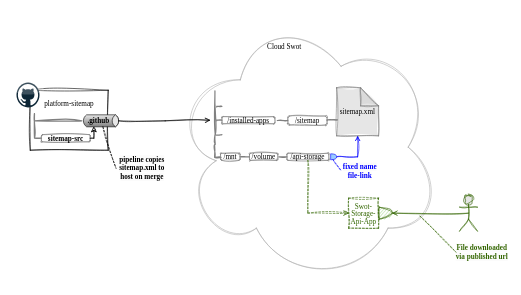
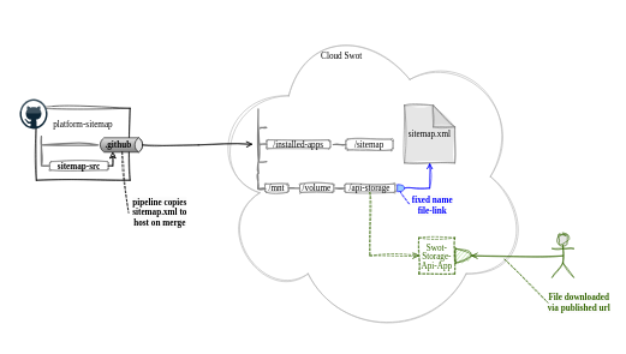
- <mxCell id="33" value="" style="edgeStyle=orthogonalEdgeStyle;rounded=0;endArrow=none;dashed=0;html=1;strokeColor=#808080;strokeWidth=2;sketch=1;hachureGap=4;jiggle=2;curveFitting=1;fontFamily=Architects Daughter;fontSource=https%3A%2F%2Ffonts.googleapis.com%2Fcss%3Ffamily%3DArchitects%2BDaughter;fontSize=16;exitX=0.019;exitY=0.669;exitDx=0;exitDy=0;entryX=1;entryY=0.5;entryDx=0;entryDy=0;exitPerimeter=0;" parent="1" source="30" target="20" edge="1"><mxGeometry relative="1" as="geometry"><mxPoint x="555.68" y="199" as="sourcePoint" /><mxPoint x="547.01" y="200" as="targetPoint" /></mxGeometry></mxCell>
- <mxCell id="34" value="&lt;p style=&quot;line-height: 120%;&quot;&gt;&lt;span style=&quot;color: rgb(0, 0, 0); font-family: &amp;quot;Architects Daughter&amp;quot;; font-style: normal; font-variant-ligatures: normal; font-variant-caps: normal; font-weight: 700; letter-spacing: normal; orphans: 2; text-indent: 0px; text-transform: none; widows: 2; word-spacing: 0px; -webkit-text-stroke-width: 0px; background-color: rgb(251, 251, 251); text-decoration-thickness: initial; text-decoration-style: initial; text-decoration-color: initial; float: none; display: inline !important;&quot;&gt;&lt;font style=&quot;font-size: 12px;&quot;&gt;pipeline copies sitemap.xml to host on merge&lt;/font&gt;&lt;/span&gt;&lt;/p&gt;" style="text;whiteSpace=wrap;html=1;fontSize=12;fontFamily=Architects Daughter;verticalAlign=middle;align=center;spacing=0;" parent="1" vertex="1"><mxGeometry x="193" y="260" width="87" height="40" as="geometry" /></mxCell>
+ <mxCell id="34" value="&lt;p style=&quot;line-height: 120%;&quot;&gt;&lt;span style=&quot;color: rgb(0, 0, 0); font-family: &amp;quot;Architects Daughter&amp;quot;; font-style: normal; font-variant-ligatures: normal; font-variant-caps: normal; font-weight: 700; letter-spacing: normal; orphans: 2; text-indent: 0px; text-transform: none; widows: 2; word-spacing: 0px; -webkit-text-stroke-width: 0px; background-color: rgb(251, 251, 251); text-decoration-thickness: initial; text-decoration-style: initial; text-decoration-color: initial; float: none; display: inline !important;&quot;&gt;&lt;font style=&quot;font-size: 12px;&quot;&gt;pipeline copies sitemap.xml to host on merge&lt;/font&gt;&lt;/span&gt;&lt;/p&gt;" style="text;whiteSpace=wrap;html=1;fontSize=12;fontFamily=Architects Daughter;verticalAlign=middle;align=center;spacing=0;" parent="1" vertex="1"><mxGeometry x="178" y="275" width="87" height="40" as="geometry" /></mxCell>
